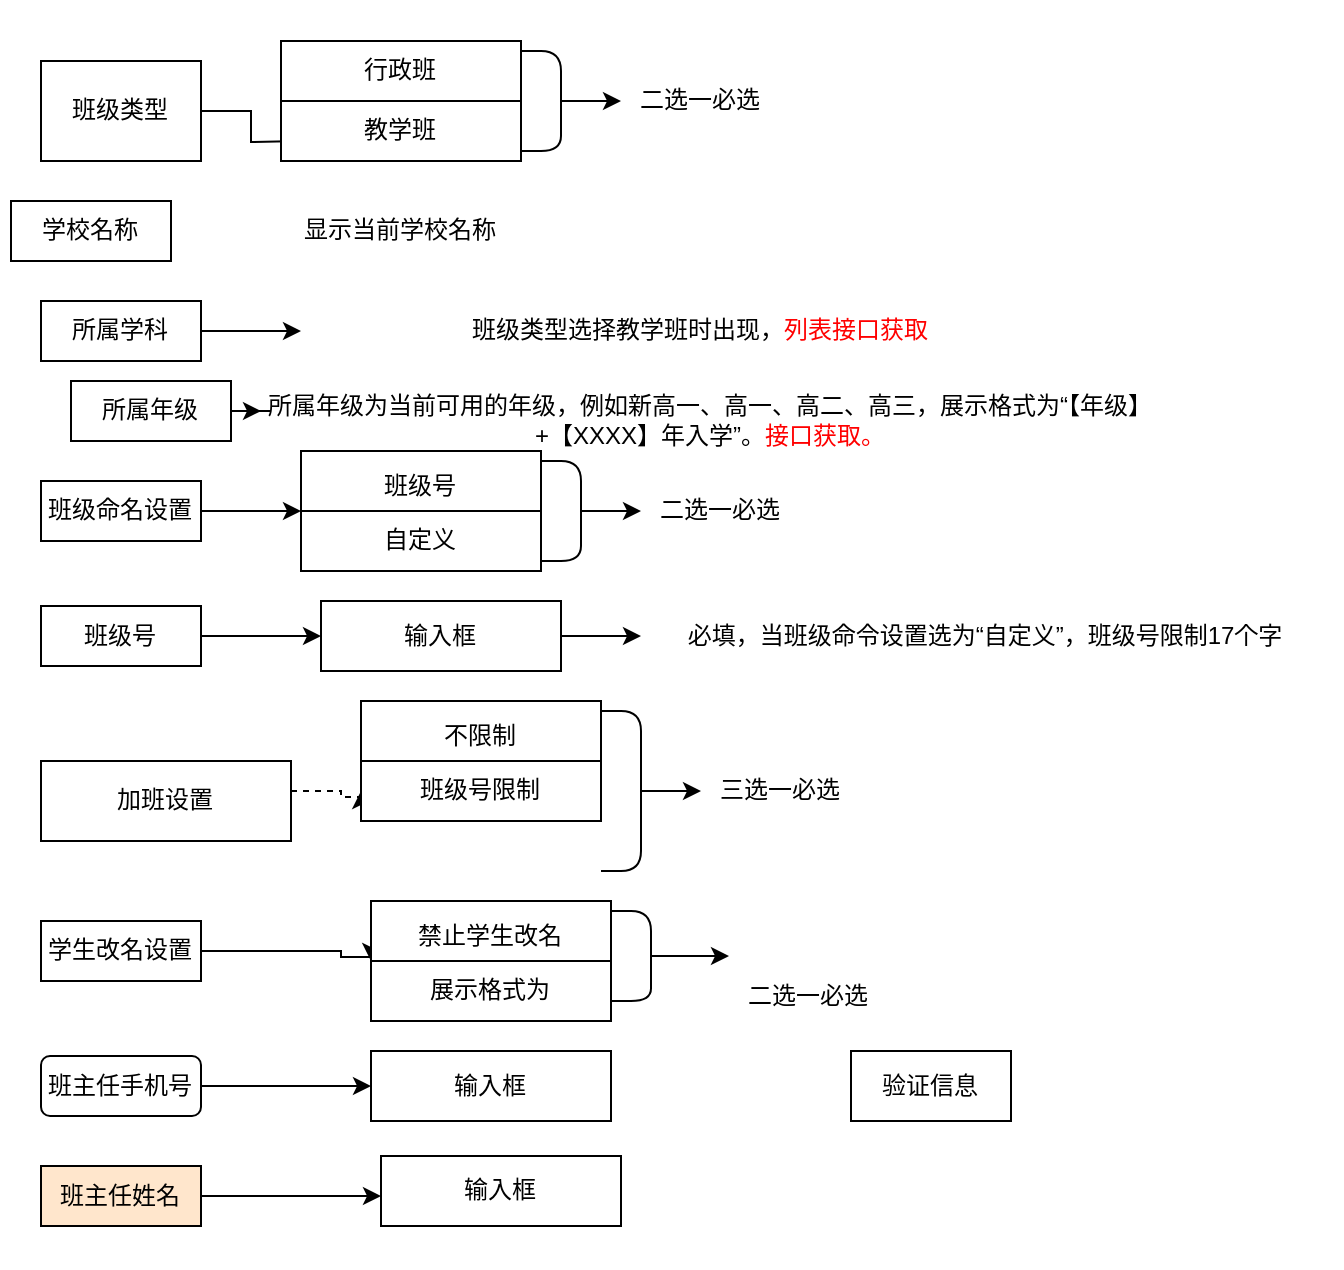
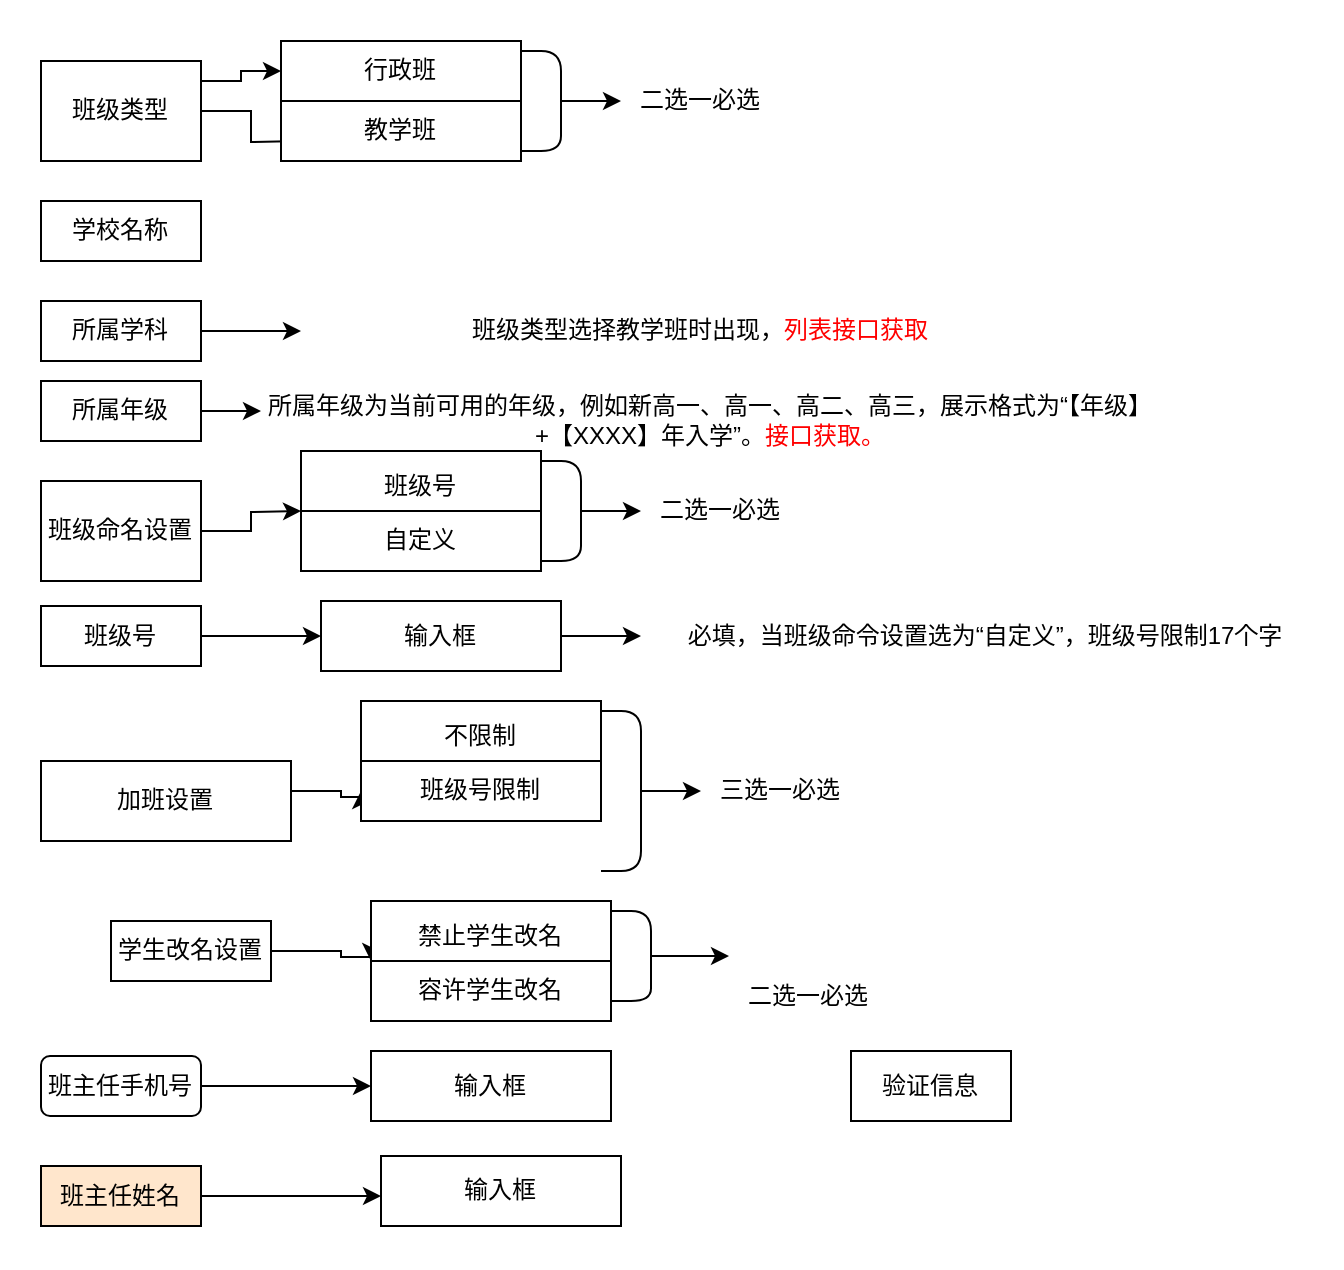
+ <mxCell id="3" value="" style="edgeStyle=orthogonalEdgeStyle;rounded=0;orthogonalLoop=1;jettySize=auto;html=1;" edge="1" parent="1" source="4" target="5"><mxGeometry relative="1" as="geometry"><Array as="points"><mxPoint x="120" y="40" /><mxPoint x="120" y="35" /></Array></mxGeometry></mxCell>
- <mxCell id="10" value="学校名称" style="rounded=0;whiteSpace=wrap;html=1;" vertex="1" parent="1"><mxGeometry x="5" y="100" width="80" height="30" as="geometry" /></mxCell>
+ <mxCell id="10" value="学校名称" style="rounded=0;whiteSpace=wrap;html=1;" vertex="1" parent="1"><mxGeometry x="20" y="100" width="80" height="30" as="geometry" /></mxCell>
- <mxCell id="11" value="显示当前学校名称" style="text;html=1;strokeColor=none;fillColor=none;align=center;verticalAlign=middle;whiteSpace=wrap;rounded=0;" vertex="1" parent="1"><mxGeometry x="150" y="105" width="100" height="20" as="geometry" /></mxCell>
- <mxCell id="18" value="所属年级" style="rounded=0;whiteSpace=wrap;html=1;" vertex="1" parent="1"><mxGeometry x="35" y="190" width="80" height="30" as="geometry" /></mxCell>
+ <mxCell id="18" value="所属年级" style="rounded=0;whiteSpace=wrap;html=1;" vertex="1" parent="1"><mxGeometry x="20" y="190" width="80" height="30" as="geometry" /></mxCell>
- <mxCell id="16" value="班级命名设置" style="rounded=0;whiteSpace=wrap;html=1;" vertex="1" parent="1"><mxGeometry x="20" y="240" width="80" height="30" as="geometry" /></mxCell>
+ <mxCell id="16" value="班级命名设置" style="rounded=0;whiteSpace=wrap;html=1;" vertex="1" parent="1"><mxGeometry x="20" y="240" width="80" height="50" as="geometry" /></mxCell>
- <mxCell id="27" style="edgeStyle=orthogonalEdgeStyle;rounded=0;orthogonalLoop=1;jettySize=auto;html=1;entryX=0;entryY=0.5;entryDx=0;entryDy=0;dashed=1;" edge="1" parent="1" source="28" target="30"><mxGeometry relative="1" as="geometry"><mxPoint x="170" y="395" as="targetPoint" /><Array as="points"><mxPoint x="170" y="395" /><mxPoint x="170" y="398" /></Array></mxGeometry></mxCell>
+ <mxCell id="27" style="edgeStyle=orthogonalEdgeStyle;rounded=0;orthogonalLoop=1;jettySize=auto;html=1;entryX=0;entryY=0.5;entryDx=0;entryDy=0;" edge="1" parent="1" source="28" target="30"><mxGeometry relative="1" as="geometry"><mxPoint x="170" y="395" as="targetPoint" /><Array as="points"><mxPoint x="170" y="395" /><mxPoint x="170" y="398" /></Array></mxGeometry></mxCell>
- <mxCell id="35" value="学生改名设置" style="rounded=0;whiteSpace=wrap;html=1;" vertex="1" parent="1"><mxGeometry x="20" y="460" width="80" height="30" as="geometry" /></mxCell>
+ <mxCell id="35" value="学生改名设置" style="rounded=0;whiteSpace=wrap;html=1;" vertex="1" parent="1"><mxGeometry x="55" y="460" width="80" height="30" as="geometry" /></mxCell>
- <mxCell id="37" value="展示格式为" style="whiteSpace=wrap;html=1;rounded=0;" vertex="1" parent="1"><mxGeometry x="185" y="480" width="120" height="30" as="geometry" /></mxCell>
+ <mxCell id="37" value="容许学生改名" style="whiteSpace=wrap;html=1;rounded=0;" vertex="1" parent="1"><mxGeometry x="185" y="480" width="120" height="30" as="geometry" /></mxCell>
